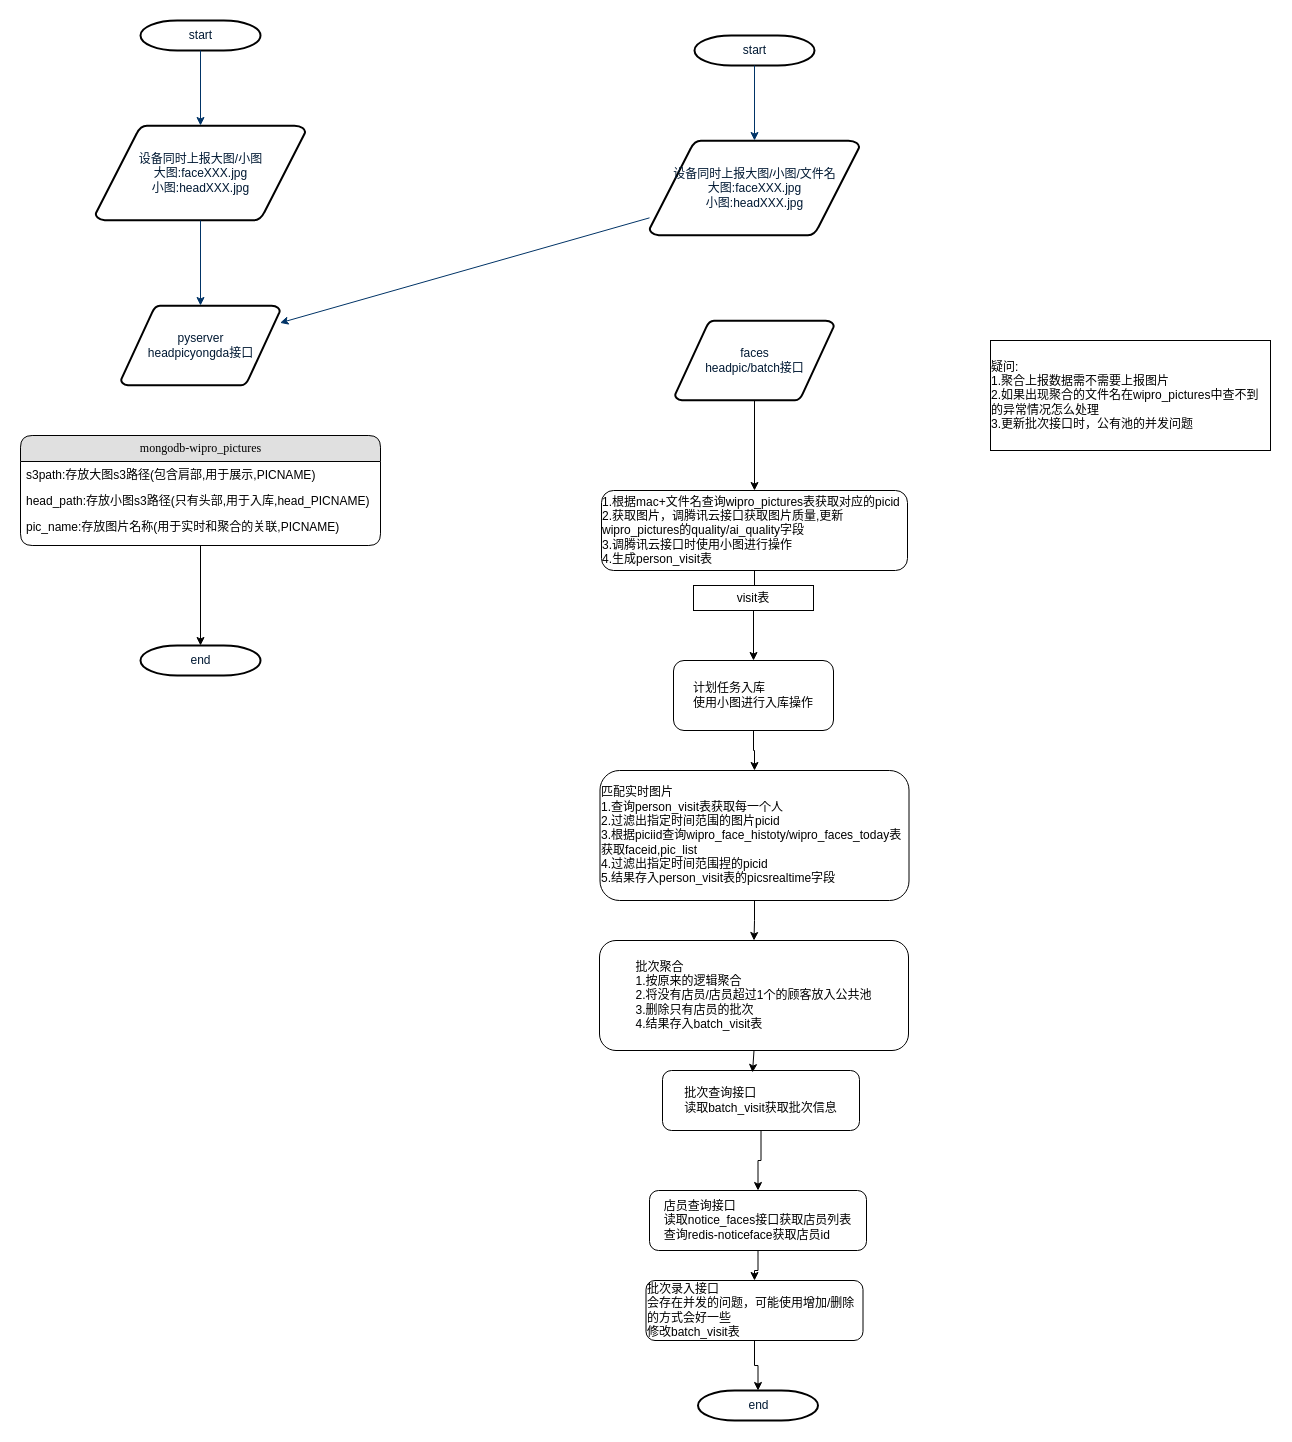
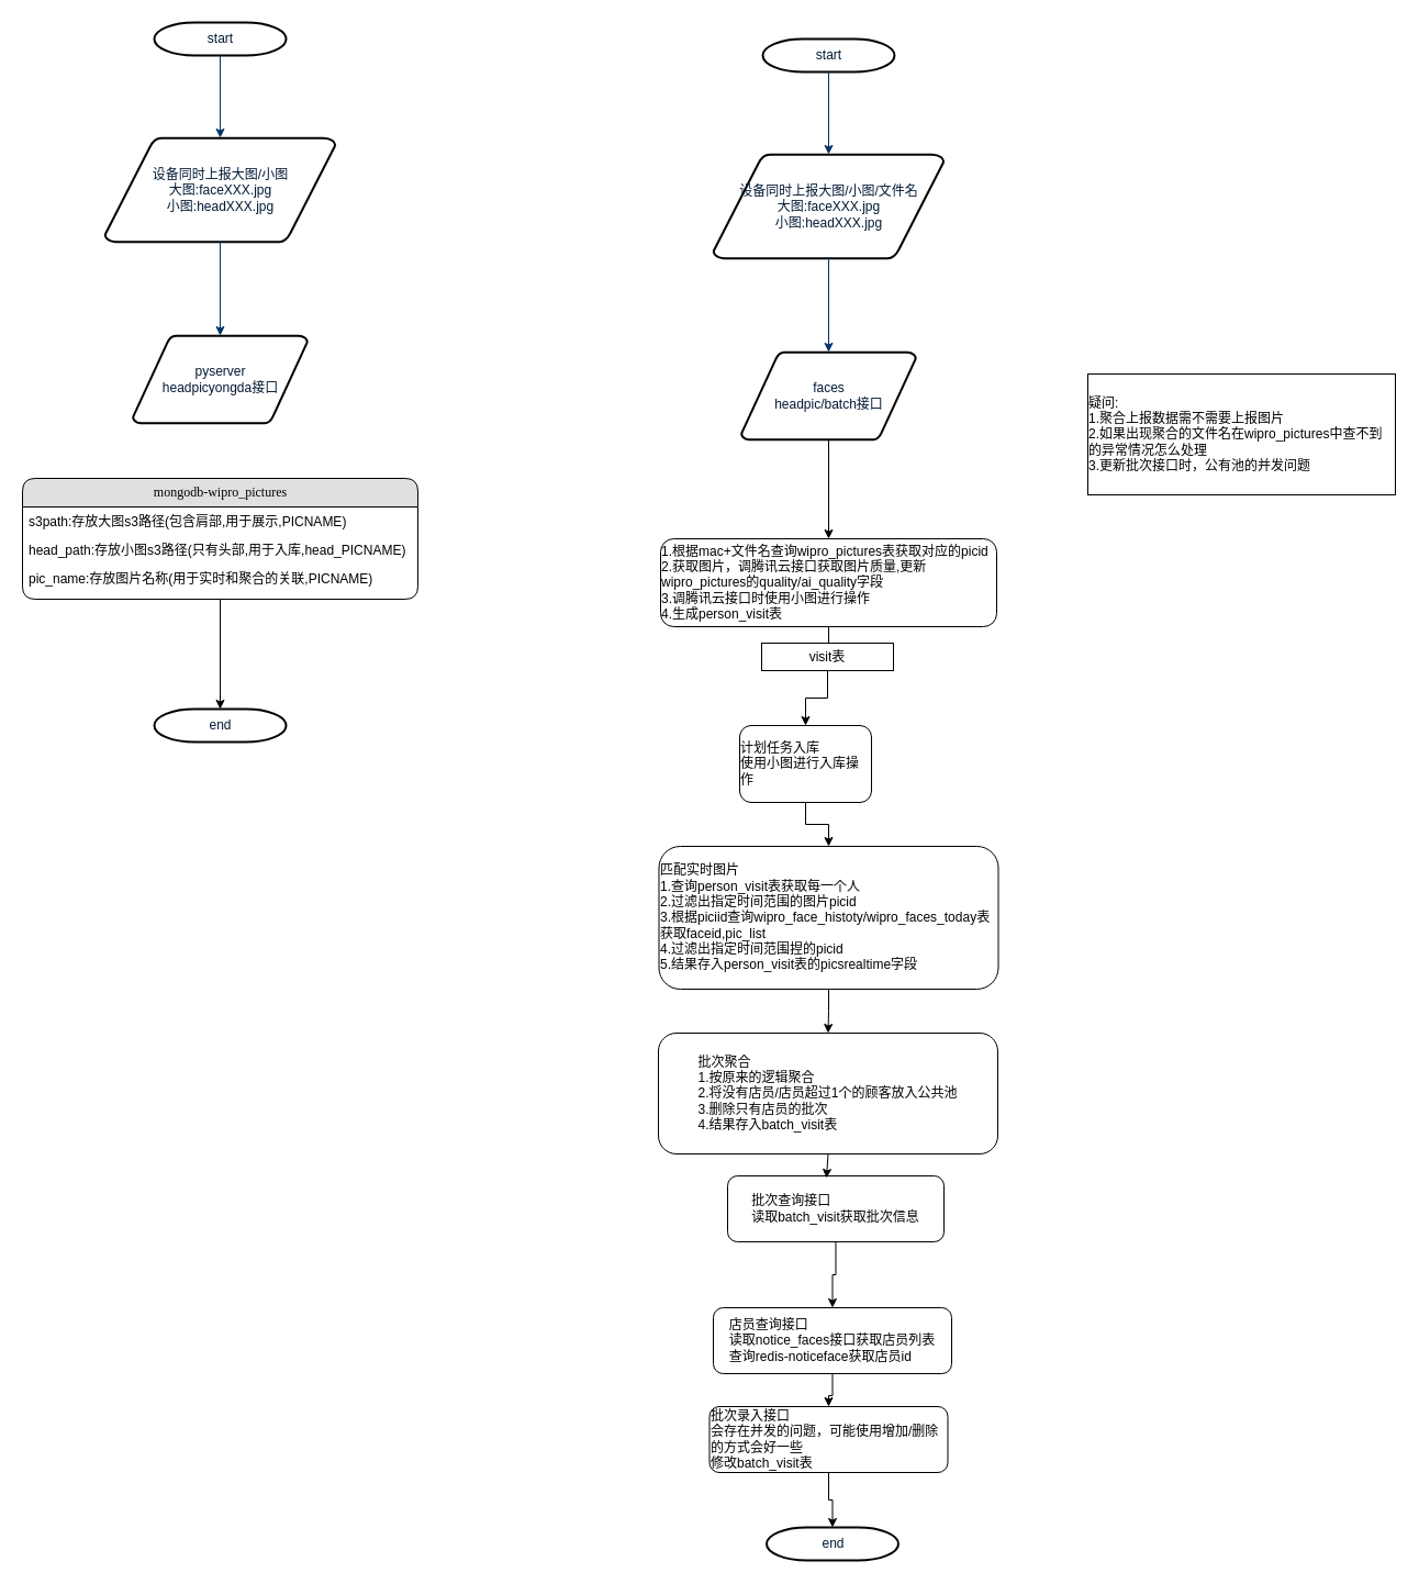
- <mxCell id="18" style="fontColor=#001933;fontStyle=1;strokeColor=#003366;strokeWidth=1;html=1;" parent="1" source="14" target="4" edge="1"><mxGeometry relative="1" as="geometry" /></mxCell>
+ <mxCell id="18" style="fontColor=#001933;fontStyle=1;strokeColor=#003366;strokeWidth=1;html=1;" parent="1" source="14" target="16" edge="1"><mxGeometry relative="1" as="geometry" /></mxCell>
- <mxCell id="26" value="&lt;div style=&quot;text-align: left&quot;&gt;计划任务入库&lt;/div&gt;&lt;div style=&quot;text-align: left&quot;&gt;使用小图进行入库操作&lt;/div&gt;" style="rounded=1;whiteSpace=wrap;html=1;" parent="1" vertex="1"><mxGeometry x="673" y="660" width="160" height="70" as="geometry" /></mxCell>
+ <mxCell id="26" value="&lt;div style=&quot;text-align: left&quot;&gt;计划任务入库&lt;/div&gt;&lt;div style=&quot;text-align: left&quot;&gt;使用小图进行入库操作&lt;/div&gt;" style="rounded=1;whiteSpace=wrap;html=1;" parent="1" vertex="1"><mxGeometry x="673" y="660" width="120" height="70" as="geometry" /></mxCell>
